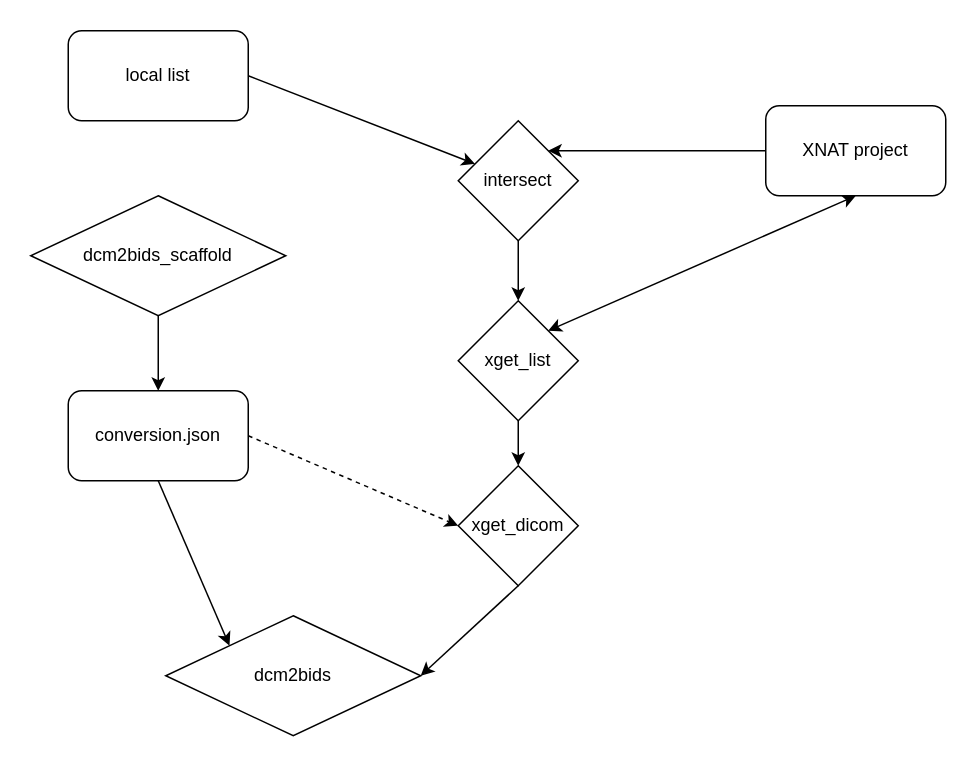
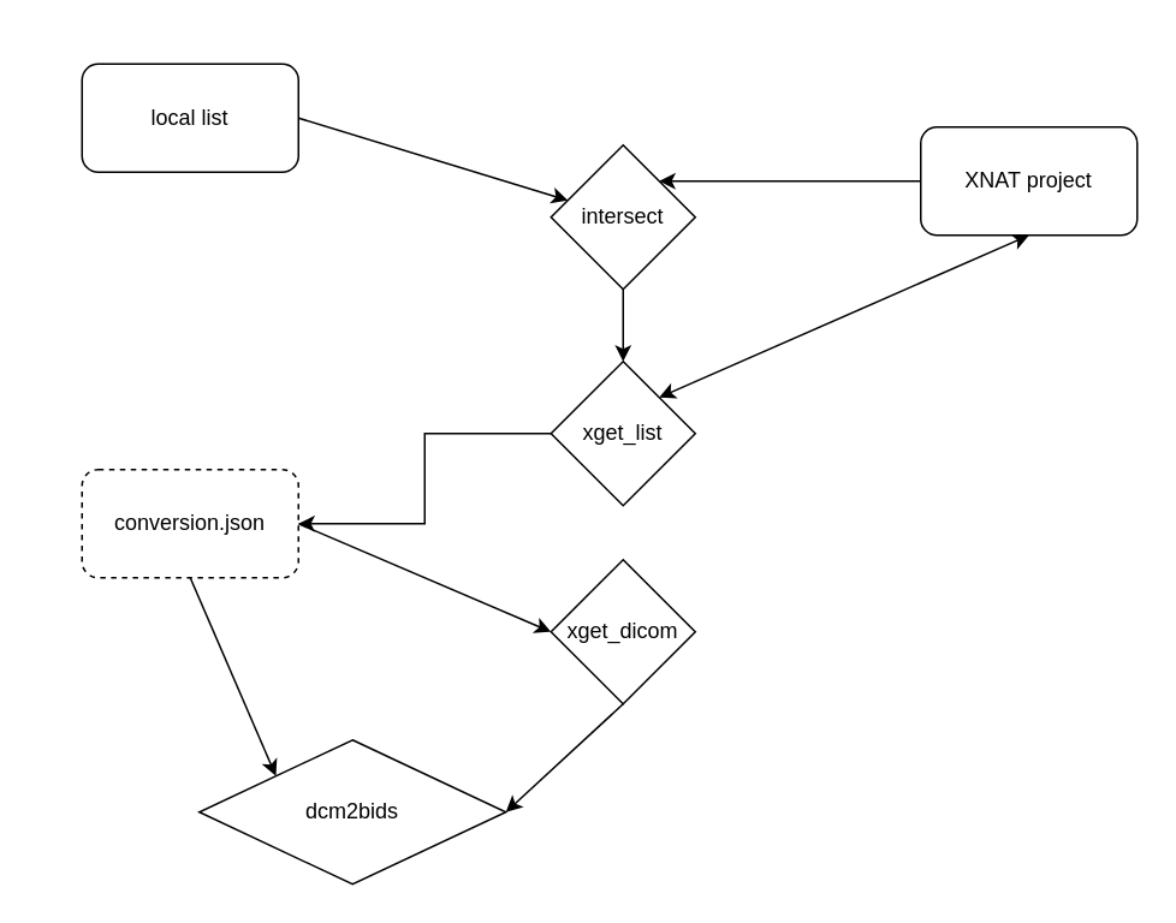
- <mxCell id="3" value="&lt;div&gt;local list&lt;/div&gt;" style="rounded=1;whiteSpace=wrap;html=1;" parent="1" vertex="1"><mxGeometry x="45" y="20" width="120" height="60" as="geometry" /></mxCell>
+ <mxCell id="3" value="&lt;div&gt;local list&lt;/div&gt;" style="rounded=1;whiteSpace=wrap;html=1;" parent="1" vertex="1"><mxGeometry x="45" y="35" width="120" height="60" as="geometry" /></mxCell>
- <mxCell id="9" value="dcm2bids_scaffold" style="rhombus;whiteSpace=wrap;html=1;" parent="1" vertex="1"><mxGeometry x="20" y="130" width="170" height="80" as="geometry" /></mxCell>
- <mxCell id="8" value="" style="edgeStyle=orthogonalEdgeStyle;rounded=0;orthogonalLoop=1;jettySize=auto;html=1;entryX=0.5;entryY=0;entryDx=0;entryDy=0;" parent="1" source="9" target="18" edge="1"><mxGeometry relative="1" as="geometry"><mxPoint x="105" y="250" as="targetPoint" /></mxGeometry></mxCell>
- <mxCell id="18" value="&lt;div&gt;conversion.json&lt;/div&gt;" style="rounded=1;whiteSpace=wrap;html=1;" vertex="1" parent="1"><mxGeometry x="45" y="260" width="120" height="60" as="geometry" /></mxCell>
+ <mxCell id="18" value="&lt;div&gt;conversion.json&lt;/div&gt;" style="rounded=1;whiteSpace=wrap;html=1;dashed=1;" vertex="1" parent="1"><mxGeometry x="45" y="260" width="120" height="60" as="geometry" /></mxCell>
- <mxCell id="10" value="" style="edgeStyle=orthogonalEdgeStyle;rounded=0;orthogonalLoop=1;jettySize=auto;html=1;" parent="1" source="11" target="13" edge="1"><mxGeometry relative="1" as="geometry" /></mxCell>
+ <mxCell id="10" value="" style="edgeStyle=orthogonalEdgeStyle;rounded=0;orthogonalLoop=1;jettySize=auto;html=1;" parent="1" source="11" target="18" edge="1"><mxGeometry relative="1" as="geometry" /></mxCell>
- <mxCell id="14" value="" style="endArrow=classic;html=1;rounded=0;entryX=0;entryY=0.5;entryDx=0;entryDy=0;exitX=1;exitY=0.5;exitDx=0;exitDy=0;dashed=1;" parent="1" source="18" target="13" edge="1"><mxGeometry width="50" height="50" relative="1" as="geometry"><mxPoint x="147.5" y="310" as="sourcePoint" /><mxPoint x="410" y="360" as="targetPoint" /></mxGeometry></mxCell>
+ <mxCell id="14" value="" style="endArrow=classic;html=1;rounded=0;entryX=0;entryY=0.5;entryDx=0;entryDy=0;exitX=1;exitY=0.5;exitDx=0;exitDy=0;" parent="1" source="18" target="13" edge="1"><mxGeometry width="50" height="50" relative="1" as="geometry"><mxPoint x="147.5" y="310" as="sourcePoint" /><mxPoint x="410" y="360" as="targetPoint" /></mxGeometry></mxCell>
